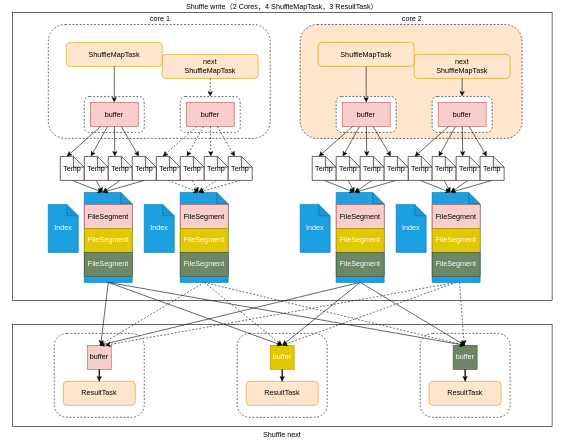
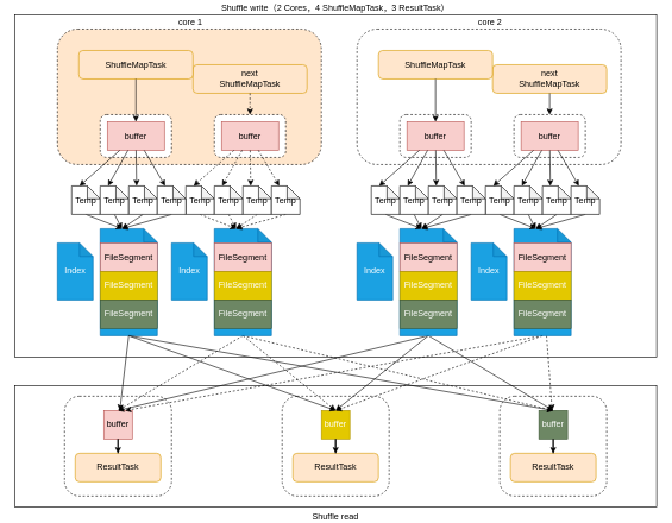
- <mxCell id="17" value="&amp;nbsp;core 1" style="rounded=1;whiteSpace=wrap;html=1;dashed=1;labelPosition=center;verticalLabelPosition=top;align=center;verticalAlign=bottom;" parent="1" vertex="1"><mxGeometry x="80" y="40" width="370" height="190" as="geometry" /></mxCell>
+ <mxCell id="17" value="&amp;nbsp;core 1" style="rounded=1;whiteSpace=wrap;html=1;dashed=1;labelPosition=center;verticalLabelPosition=top;align=center;verticalAlign=bottom;fillColor=#ffe6cc;" parent="1" vertex="1"><mxGeometry x="80" y="40" width="370" height="190" as="geometry" /></mxCell>
- <mxCell id="65" value="&amp;nbsp;core 2" style="rounded=1;whiteSpace=wrap;html=1;dashed=1;labelPosition=center;verticalLabelPosition=top;align=center;verticalAlign=bottom;fillColor=#ffe6cc;" vertex="1" parent="1"><mxGeometry x="500" y="40" width="370" height="190" as="geometry" /></mxCell>
+ <mxCell id="65" value="&amp;nbsp;core 2" style="rounded=1;whiteSpace=wrap;html=1;dashed=1;labelPosition=center;verticalLabelPosition=top;align=center;verticalAlign=bottom;" vertex="1" parent="1"><mxGeometry x="500" y="40" width="370" height="190" as="geometry" /></mxCell>
- <mxCell id="4" value="Shuffle next" style="rounded=0;whiteSpace=wrap;html=1;labelPosition=center;verticalLabelPosition=bottom;align=center;verticalAlign=top;" parent="3" vertex="1"><mxGeometry width="900" height="170" as="geometry" /></mxCell>
+ <mxCell id="4" value="Shuffle read" style="rounded=0;whiteSpace=wrap;html=1;labelPosition=center;verticalLabelPosition=bottom;align=center;verticalAlign=top;" parent="3" vertex="1"><mxGeometry width="900" height="170" as="geometry" /></mxCell>
